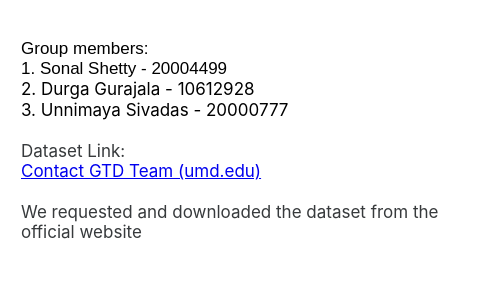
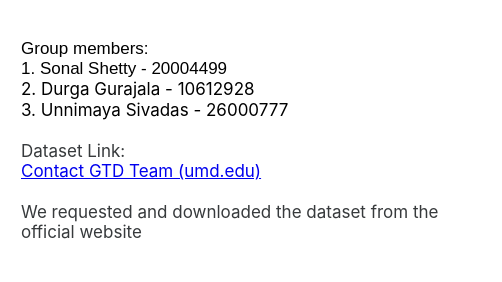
- <mxCell id="2" value="&lt;div style=&quot;text-align: left;&quot;&gt;&lt;span style=&quot;font-size: 17px; background-color: initial;&quot;&gt;Group members:&lt;/span&gt;&lt;/div&gt;&lt;font style=&quot;font-size: 17px;&quot;&gt;&lt;div style=&quot;text-align: left;&quot;&gt;&lt;span style=&quot;background-color: initial;&quot;&gt;1. Sonal Shetty - 20004499&lt;/span&gt;&lt;/div&gt;&lt;span style=&quot;font-family: -apple-system, BlinkMacSystemFont, &amp;quot;Segoe UI&amp;quot;, Roboto, &amp;quot;Helvetica Neue&amp;quot;, Arial, &amp;quot;Noto Sans&amp;quot;, &amp;quot;Liberation Sans&amp;quot;, sans-serif, &amp;quot;Apple Color Emoji&amp;quot;, &amp;quot;Segoe UI Emoji&amp;quot;, &amp;quot;Segoe UI Symbol&amp;quot;, &amp;quot;Noto Color Emoji&amp;quot;; background-color: rgb(250, 250, 252);&quot;&gt;&lt;div style=&quot;text-align: left;&quot;&gt;2. Durga Gurajala - 10612928&lt;/div&gt;&lt;/span&gt;&lt;span style=&quot;font-family: -apple-system, BlinkMacSystemFont, &amp;quot;Segoe UI&amp;quot;, Roboto, &amp;quot;Helvetica Neue&amp;quot;, Arial, &amp;quot;Noto Sans&amp;quot;, &amp;quot;Liberation Sans&amp;quot;, sans-serif, &amp;quot;Apple Color Emoji&amp;quot;, &amp;quot;Segoe UI Emoji&amp;quot;, &amp;quot;Segoe UI Symbol&amp;quot;, &amp;quot;Noto Color Emoji&amp;quot;; background-color: rgb(250, 250, 252);&quot;&gt;&lt;div style=&quot;text-align: left;&quot;&gt;3. Unnimaya Sivadas - 20000777&lt;/div&gt;&lt;div style=&quot;color: rgb(55, 58, 60); text-align: left;&quot;&gt;&lt;br&gt;&lt;/div&gt;&lt;div style=&quot;color: rgb(55, 58, 60); text-align: left;&quot;&gt;Dataset Link:&lt;/div&gt;&lt;div style=&quot;color: rgb(55, 58, 60); text-align: left;&quot;&gt;&lt;a href=&quot;https://www.start.umd.edu/gtd/contact/download&quot;&gt;Contact GTD Team (umd.edu)&lt;/a&gt;&lt;br&gt;&lt;/div&gt;&lt;div style=&quot;color: rgb(55, 58, 60); text-align: left;&quot;&gt;&lt;br&gt;&lt;/div&gt;&lt;div style=&quot;color: rgb(55, 58, 60); text-align: left;&quot;&gt;We requested and downloaded the dataset from the official website&lt;/div&gt;&lt;/span&gt;&lt;/font&gt;" style="text;html=1;strokeColor=none;fillColor=none;align=center;verticalAlign=middle;whiteSpace=wrap;rounded=0;" parent="1" vertex="1"><mxGeometry x="20" y="20" width="460" height="240" as="geometry" /></mxCell>
+ <mxCell id="2" value="&lt;div style=&quot;text-align: left;&quot;&gt;&lt;span style=&quot;font-size: 17px; background-color: initial;&quot;&gt;Group members:&lt;/span&gt;&lt;/div&gt;&lt;font style=&quot;font-size: 17px;&quot;&gt;&lt;div style=&quot;text-align: left;&quot;&gt;&lt;span style=&quot;background-color: initial;&quot;&gt;1. Sonal Shetty - 20004499&lt;/span&gt;&lt;/div&gt;&lt;span style=&quot;font-family: -apple-system, BlinkMacSystemFont, &amp;quot;Segoe UI&amp;quot;, Roboto, &amp;quot;Helvetica Neue&amp;quot;, Arial, &amp;quot;Noto Sans&amp;quot;, &amp;quot;Liberation Sans&amp;quot;, sans-serif, &amp;quot;Apple Color Emoji&amp;quot;, &amp;quot;Segoe UI Emoji&amp;quot;, &amp;quot;Segoe UI Symbol&amp;quot;, &amp;quot;Noto Color Emoji&amp;quot;; background-color: rgb(250, 250, 252);&quot;&gt;&lt;div style=&quot;text-align: left;&quot;&gt;2. Durga Gurajala - 10612928&lt;/div&gt;&lt;/span&gt;&lt;span style=&quot;font-family: -apple-system, BlinkMacSystemFont, &amp;quot;Segoe UI&amp;quot;, Roboto, &amp;quot;Helvetica Neue&amp;quot;, Arial, &amp;quot;Noto Sans&amp;quot;, &amp;quot;Liberation Sans&amp;quot;, sans-serif, &amp;quot;Apple Color Emoji&amp;quot;, &amp;quot;Segoe UI Emoji&amp;quot;, &amp;quot;Segoe UI Symbol&amp;quot;, &amp;quot;Noto Color Emoji&amp;quot;; background-color: rgb(250, 250, 252);&quot;&gt;&lt;div style=&quot;text-align: left;&quot;&gt;3. Unnimaya Sivadas - 26000777&lt;/div&gt;&lt;div style=&quot;color: rgb(55, 58, 60); text-align: left;&quot;&gt;&lt;br&gt;&lt;/div&gt;&lt;div style=&quot;color: rgb(55, 58, 60); text-align: left;&quot;&gt;Dataset Link:&lt;/div&gt;&lt;div style=&quot;color: rgb(55, 58, 60); text-align: left;&quot;&gt;&lt;a href=&quot;https://www.start.umd.edu/gtd/contact/download&quot;&gt;Contact GTD Team (umd.edu)&lt;/a&gt;&lt;br&gt;&lt;/div&gt;&lt;div style=&quot;color: rgb(55, 58, 60); text-align: left;&quot;&gt;&lt;br&gt;&lt;/div&gt;&lt;div style=&quot;color: rgb(55, 58, 60); text-align: left;&quot;&gt;We requested and downloaded the dataset from the official website&lt;/div&gt;&lt;/span&gt;&lt;/font&gt;" style="text;html=1;strokeColor=none;fillColor=none;align=center;verticalAlign=middle;whiteSpace=wrap;rounded=0;" parent="1" vertex="1"><mxGeometry x="20" y="20" width="460" height="240" as="geometry" /></mxCell>
